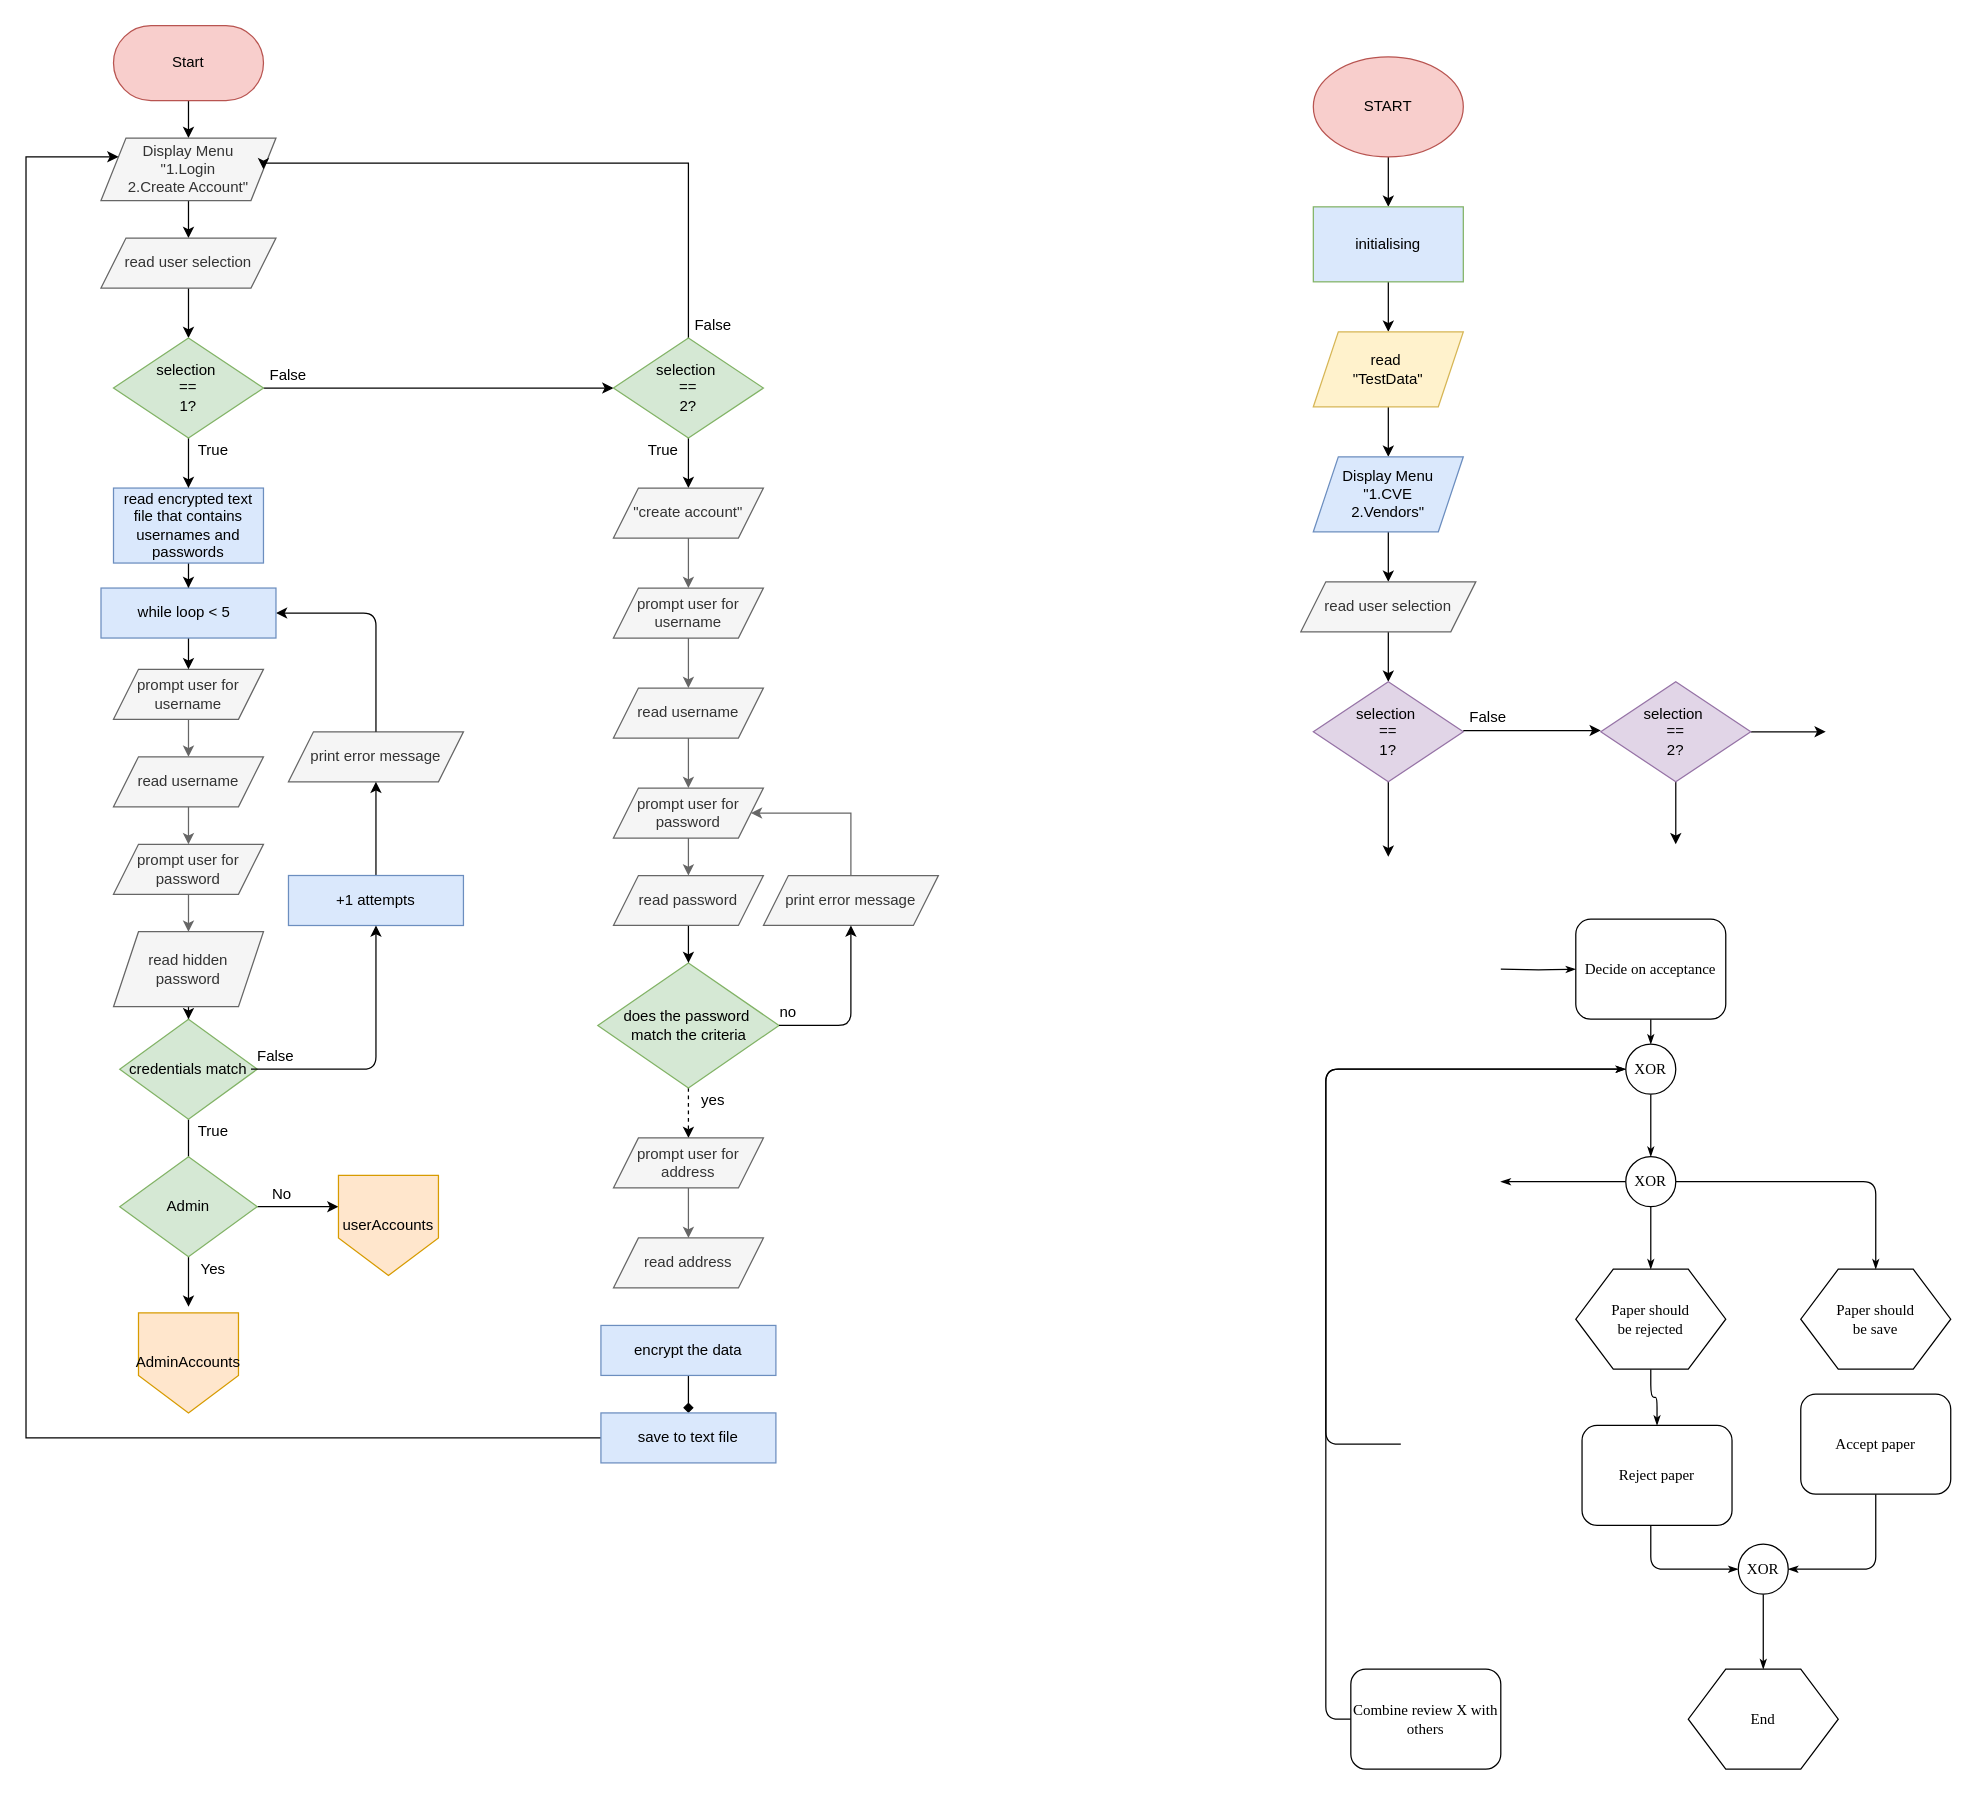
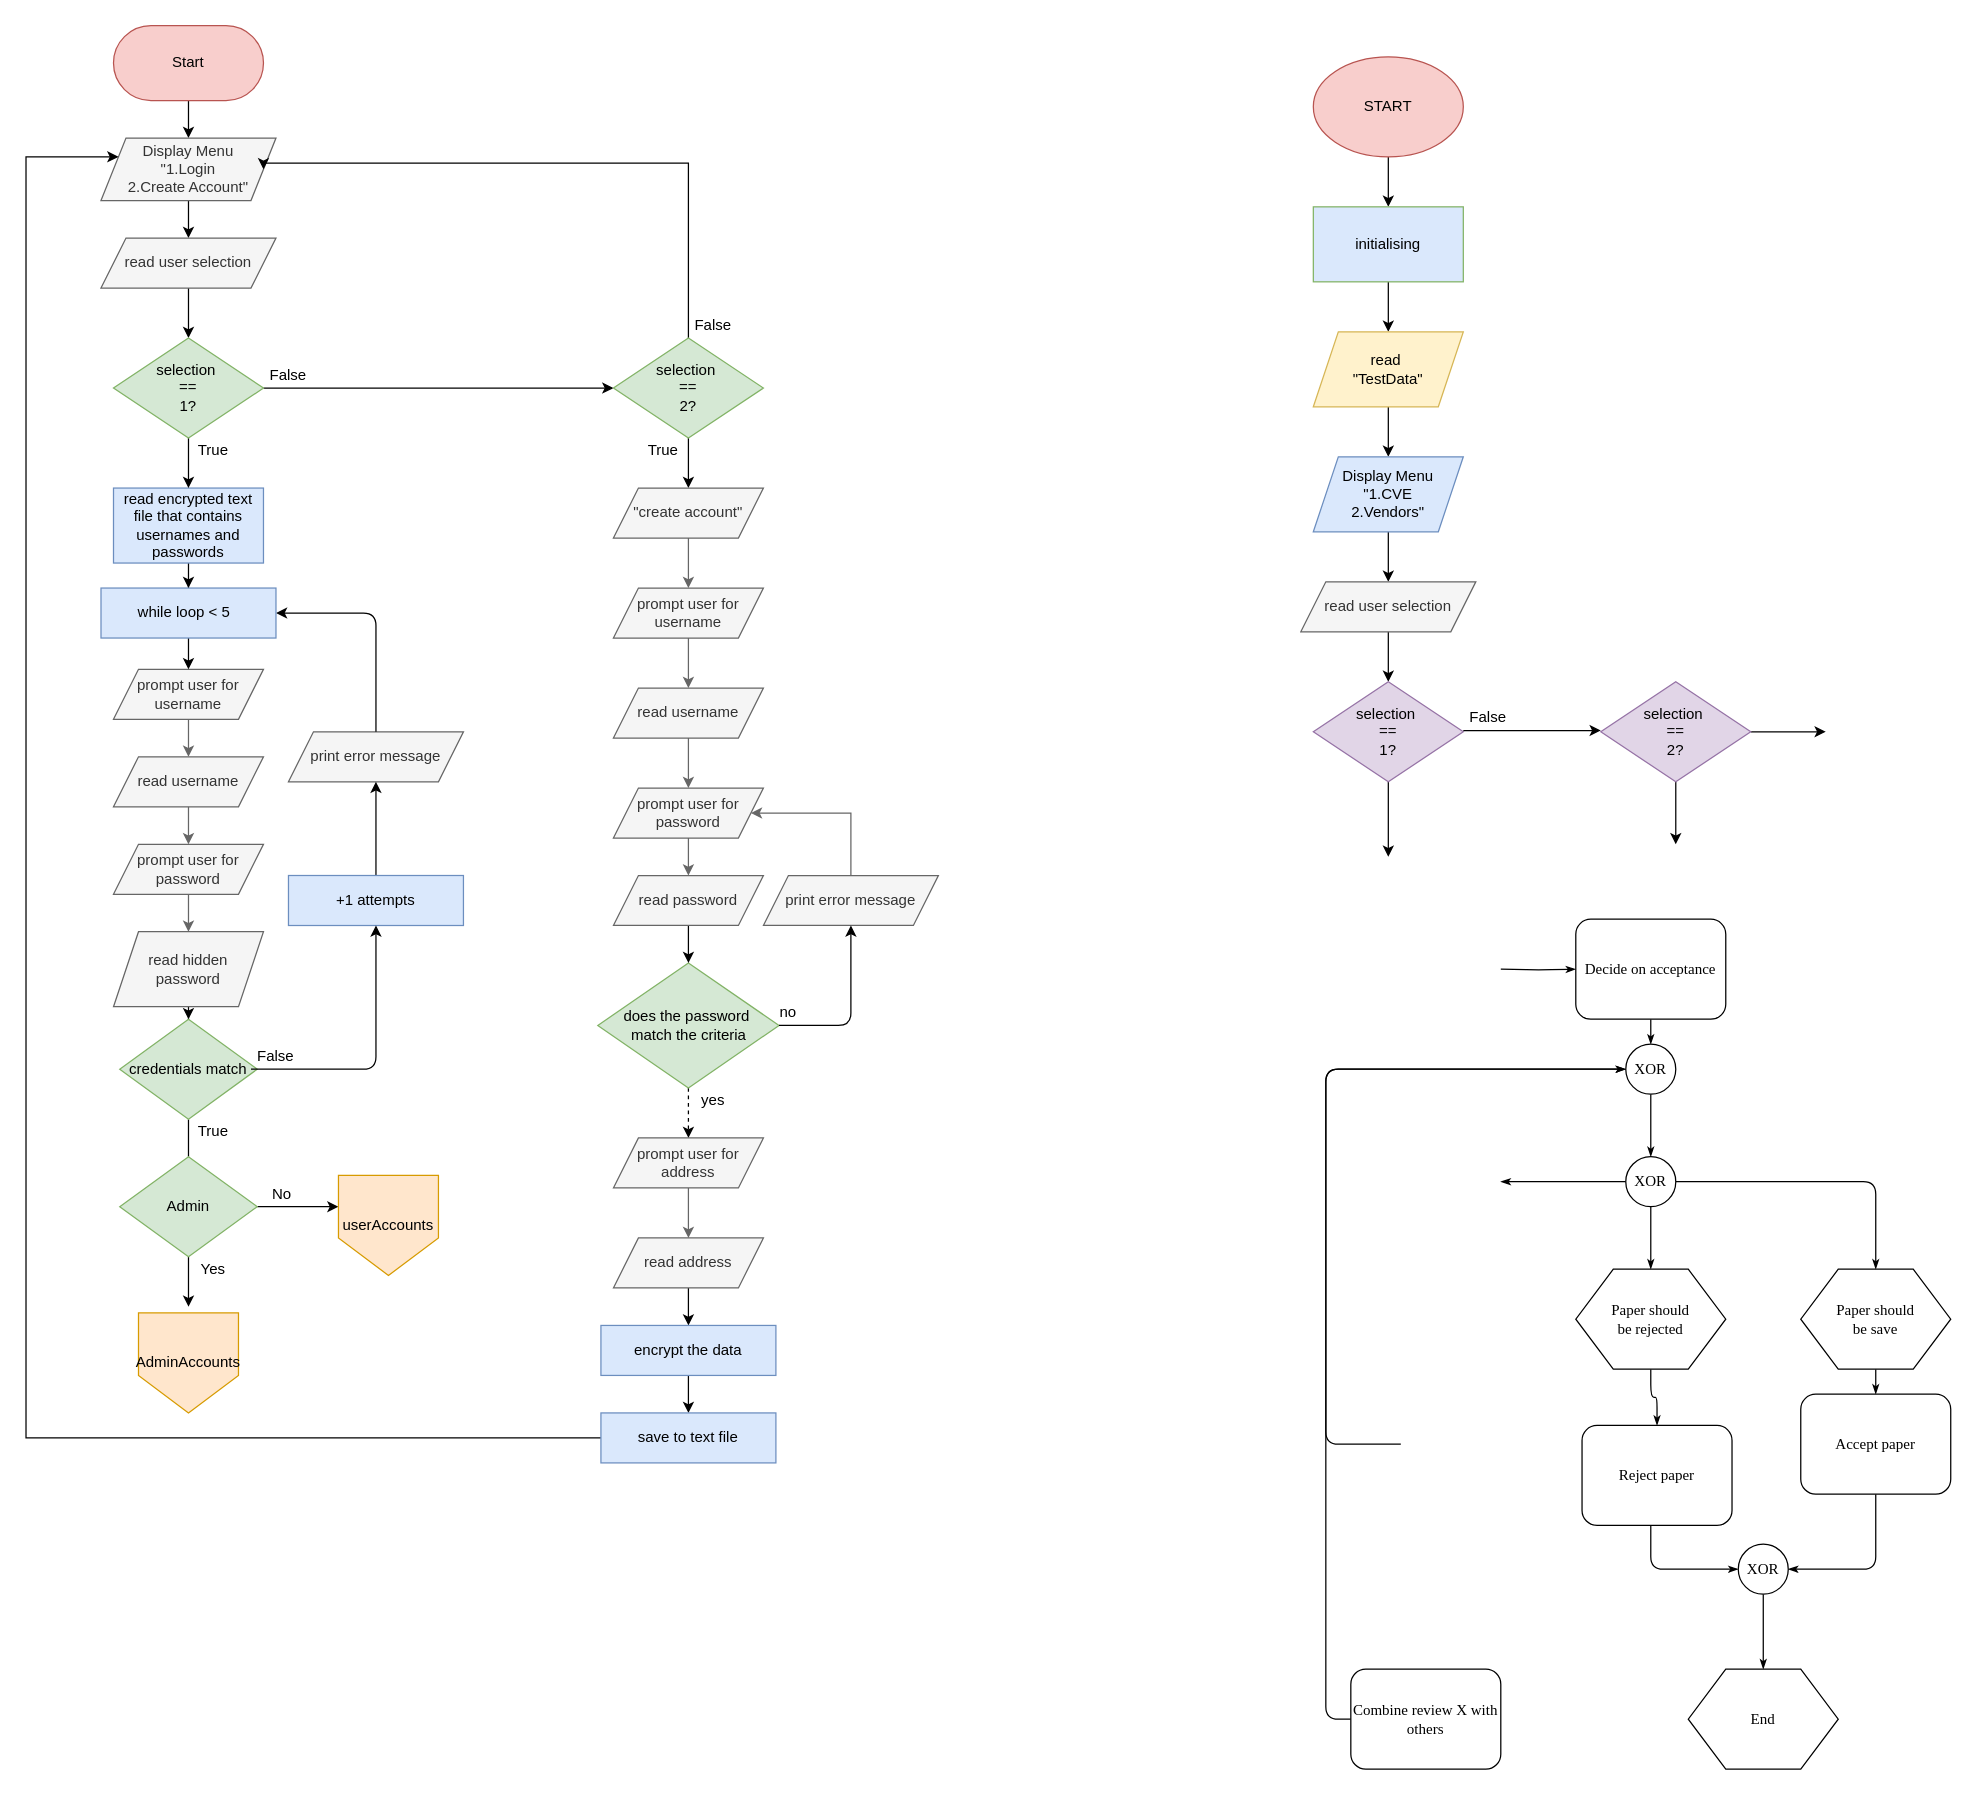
+ <mxCell id="82" style="edgeStyle=orthogonalEdgeStyle;rounded=0;orthogonalLoop=1;jettySize=auto;html=1;entryX=0.5;entryY=0;entryDx=0;entryDy=0;" edge="1" parent="1" source="83" target="88"><mxGeometry relative="1" as="geometry" /></mxCell>
+ <mxCell id="13" style="edgeStyle=orthogonalEdgeStyle;rounded=1;html=1;labelBackgroundColor=none;startArrow=none;startFill=0;startSize=5;endArrow=classicThin;endFill=1;endSize=5;jettySize=auto;orthogonalLoop=1;strokeWidth=1;fontFamily=Verdana;fontSize=8" parent="1" source="14" target="19" edge="1"><mxGeometry relative="1" as="geometry" /></mxCell>
- <mxCell id="87" style="edgeStyle=orthogonalEdgeStyle;rounded=0;orthogonalLoop=1;jettySize=auto;html=1;entryX=0.5;entryY=0;entryDx=0;entryDy=0;endArrow=diamond;" edge="1" parent="1" source="88" target="90"><mxGeometry relative="1" as="geometry" /></mxCell>
+ <mxCell id="87" style="edgeStyle=orthogonalEdgeStyle;rounded=0;orthogonalLoop=1;jettySize=auto;html=1;entryX=0.5;entryY=0;entryDx=0;entryDy=0;" edge="1" parent="1" source="88" target="90"><mxGeometry relative="1" as="geometry" /></mxCell>
